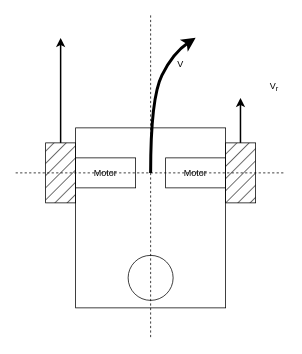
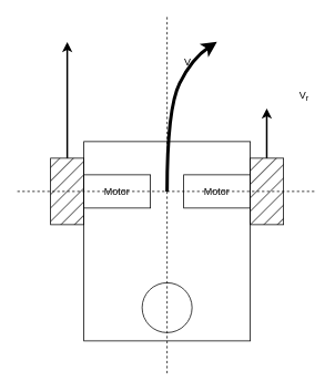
- <mxCell id="14" value="V" style="text;html=1;strokeColor=none;fillColor=none;align=center;verticalAlign=middle;whiteSpace=wrap;rounded=0;" vertex="1" parent="1"><mxGeometry x="210" y="70" width="60" height="30" as="geometry" /></mxCell>
+ <mxCell id="14" value="V" style="text;html=1;strokeColor=none;fillColor=none;align=center;verticalAlign=middle;whiteSpace=wrap;rounded=0;" vertex="1" parent="1"><mxGeometry x="195" y="60" width="60" height="30" as="geometry" /></mxCell>
